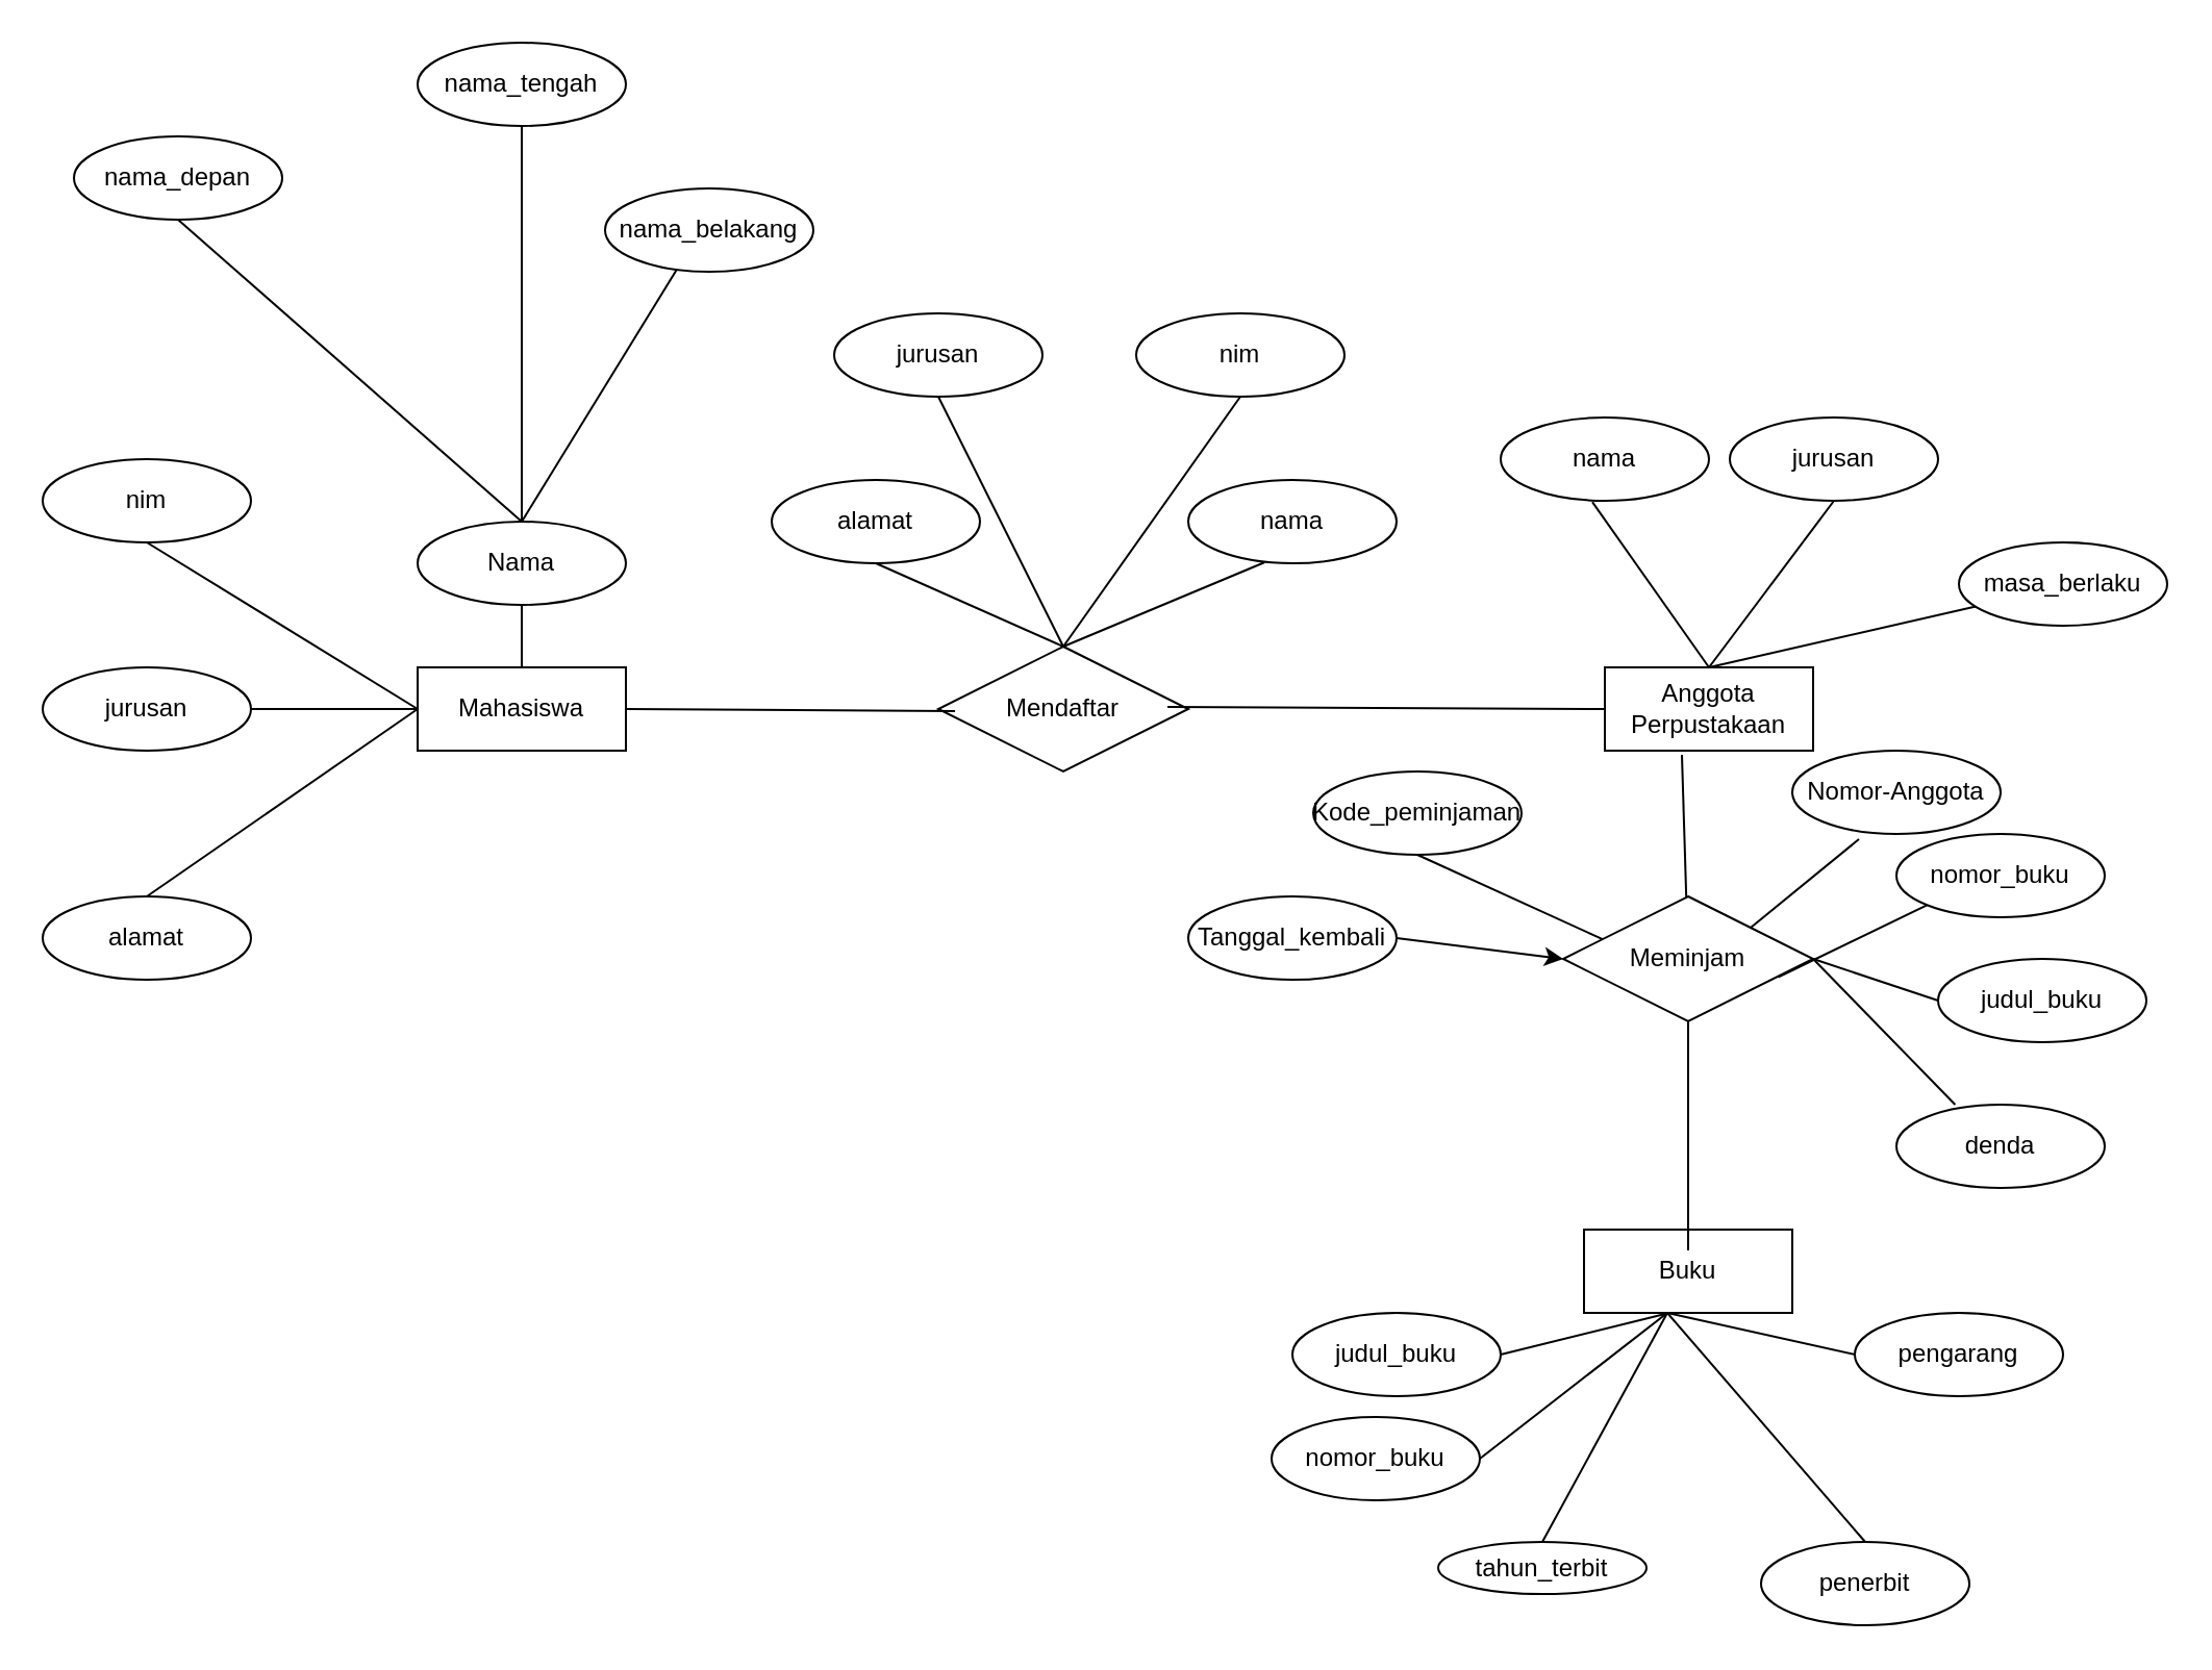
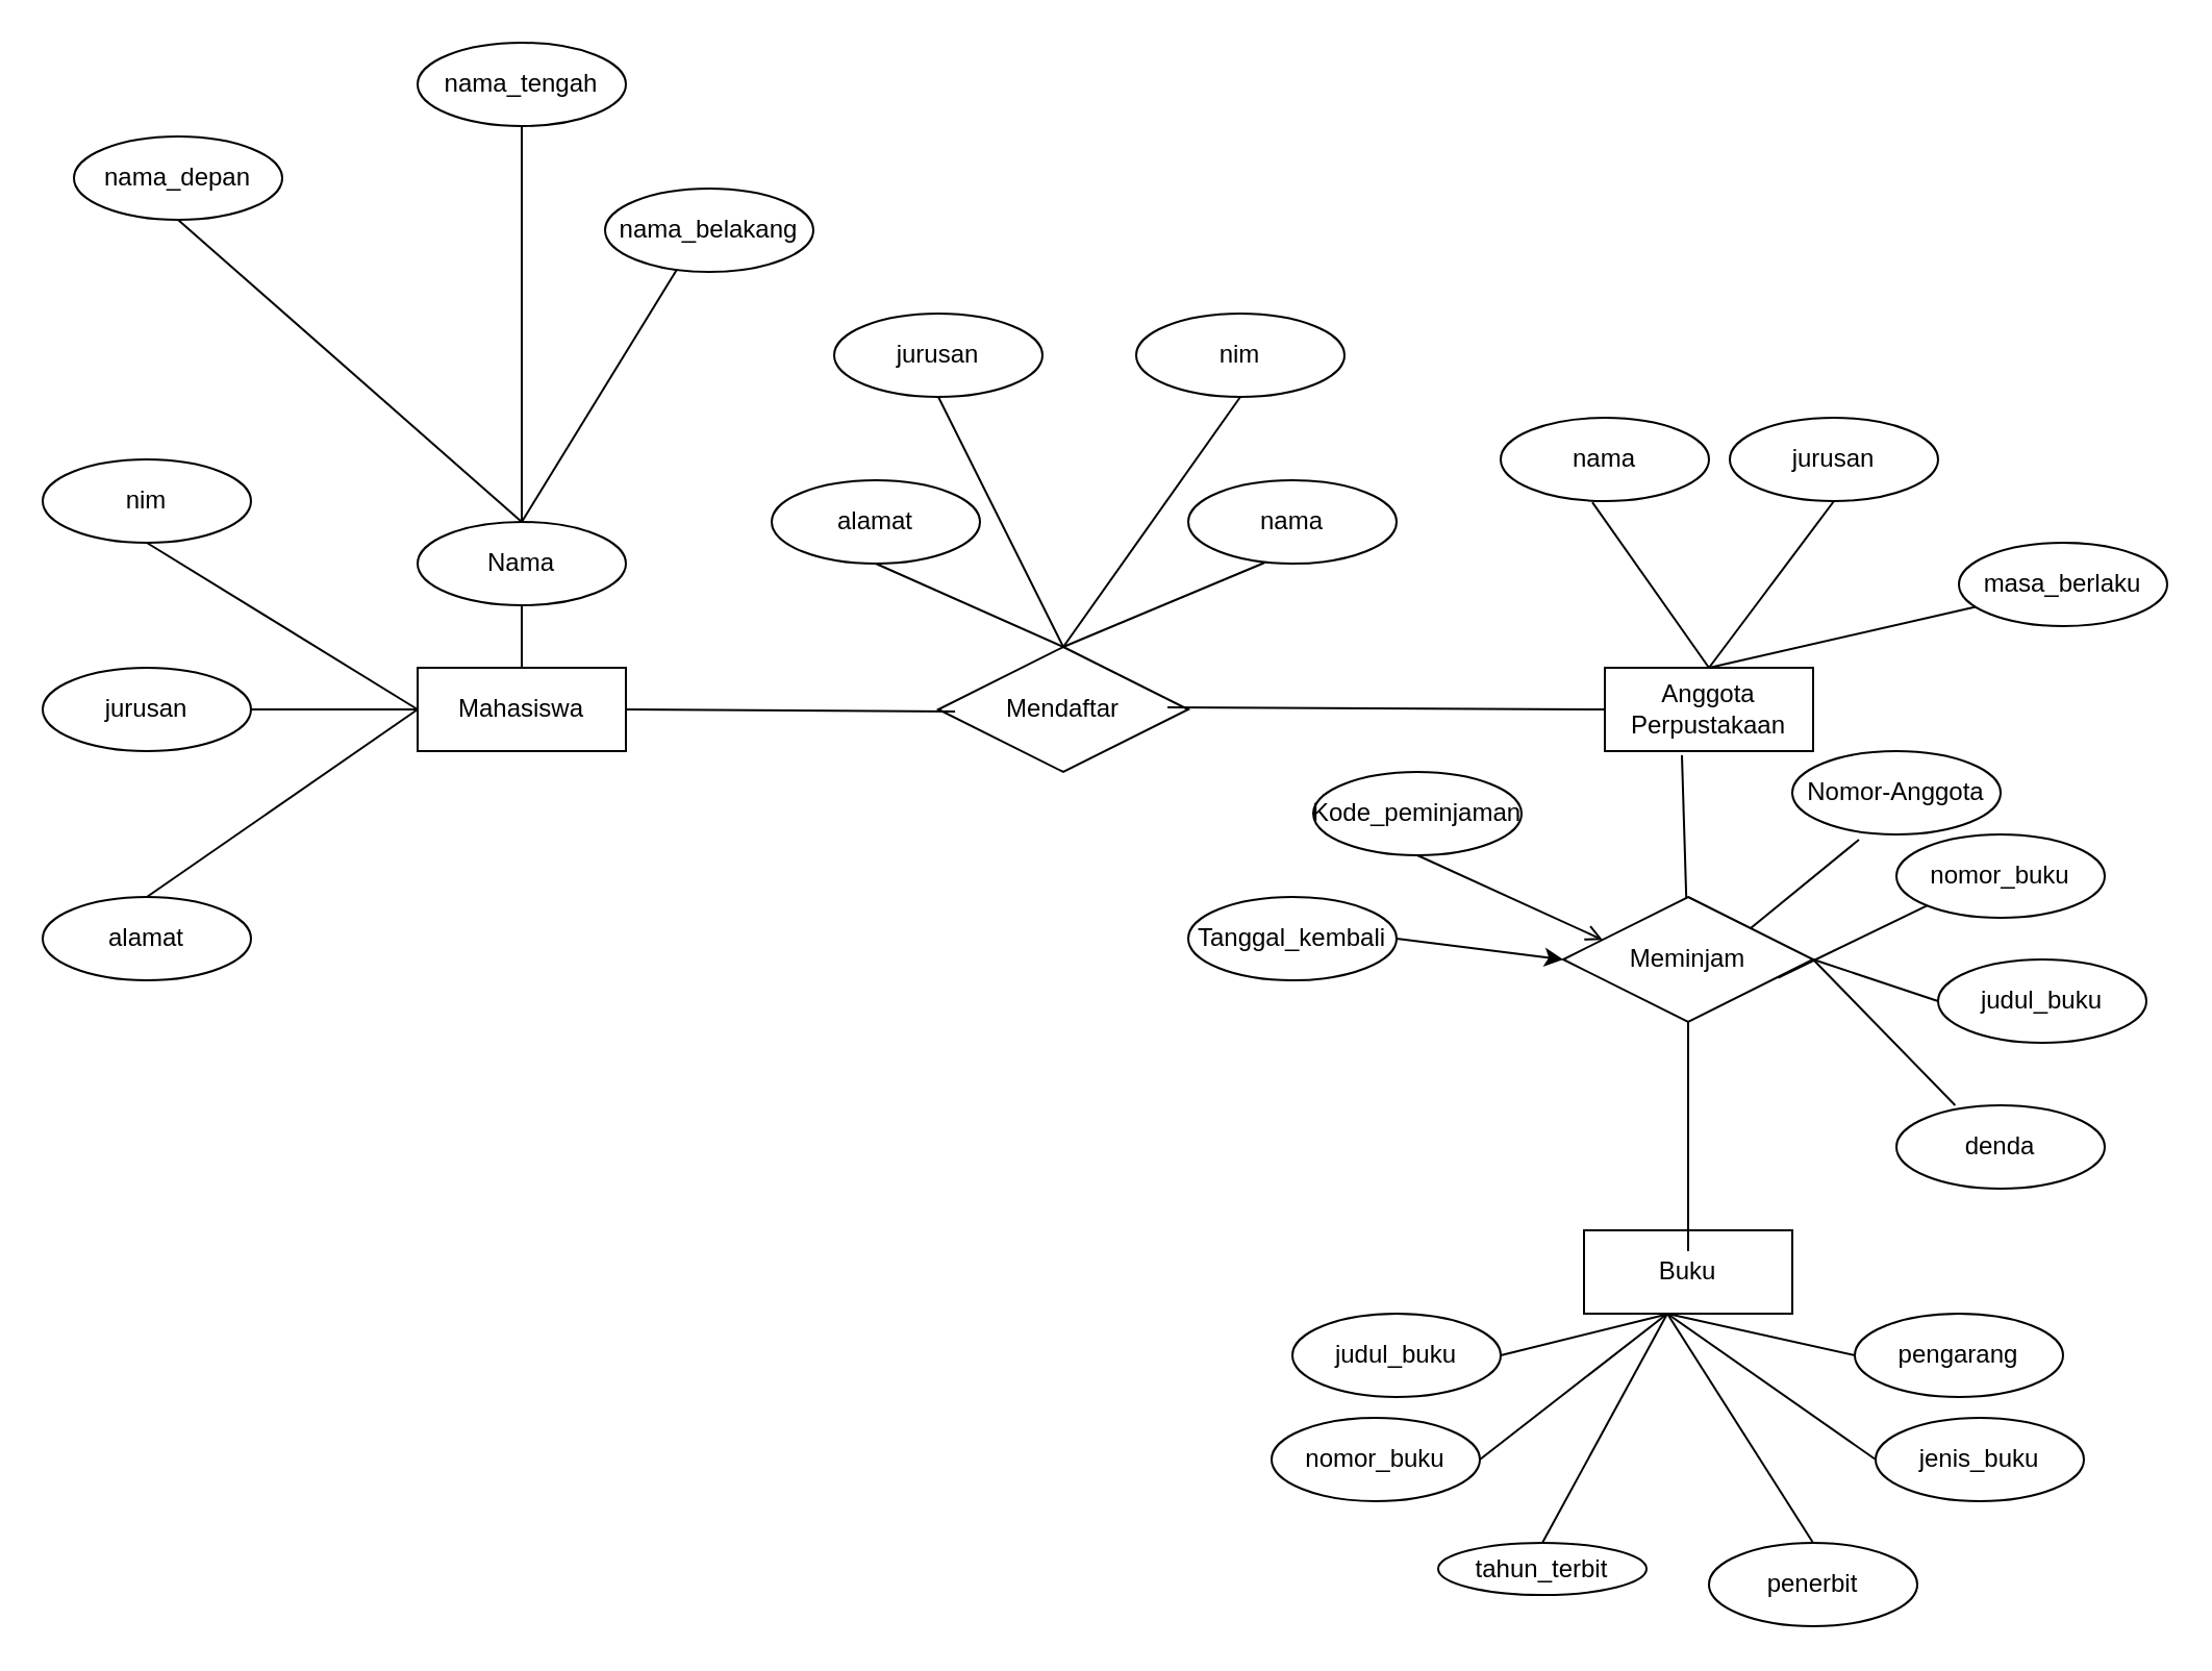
- <mxCell id="41" value="" style="endArrow=none;html=1;rounded=0;entryX=0.158;entryY=0.343;entryDx=0;entryDy=0;entryPerimeter=0;exitX=0.5;exitY=1;exitDx=0;exitDy=0;" edge="1" parent="1" source="39" target="3"><mxGeometry relative="1" as="geometry"><mxPoint x="690" y="410" as="sourcePoint" /><mxPoint x="765" y="450" as="targetPoint" /></mxGeometry></mxCell>
+ <mxCell id="41" value="" style="endArrow=open;html=1;rounded=0;entryX=0.158;entryY=0.343;entryDx=0;entryDy=0;entryPerimeter=0;exitX=0.5;exitY=1;exitDx=0;exitDy=0;" edge="1" parent="1" source="39" target="3"><mxGeometry relative="1" as="geometry"><mxPoint x="690" y="410" as="sourcePoint" /><mxPoint x="765" y="450" as="targetPoint" /></mxGeometry></mxCell>
+ <mxCell id="57" value="" style="endArrow=none;html=1;rounded=0;exitX=0.4;exitY=1;exitDx=0;exitDy=0;exitPerimeter=0;entryX=0;entryY=0.5;entryDx=0;entryDy=0;" edge="1" parent="1" source="9" target="58"><mxGeometry relative="1" as="geometry"><mxPoint x="810" y="640" as="sourcePoint" /><mxPoint x="1010" y="760" as="targetPoint" /></mxGeometry></mxCell>
+ <mxCell id="58" value="jenis_buku" style="ellipse;whiteSpace=wrap;html=1;align=center;" vertex="1" parent="1"><mxGeometry x="900" y="680" width="100" height="40" as="geometry" /></mxCell>
- <mxCell id="62" value="penerbit" style="ellipse;whiteSpace=wrap;html=1;align=center;" vertex="1" parent="1"><mxGeometry x="845" y="740" width="100" height="40" as="geometry" /></mxCell>
+ <mxCell id="62" value="penerbit" style="ellipse;whiteSpace=wrap;html=1;align=center;" vertex="1" parent="1"><mxGeometry x="820" y="740" width="100" height="40" as="geometry" /></mxCell>
